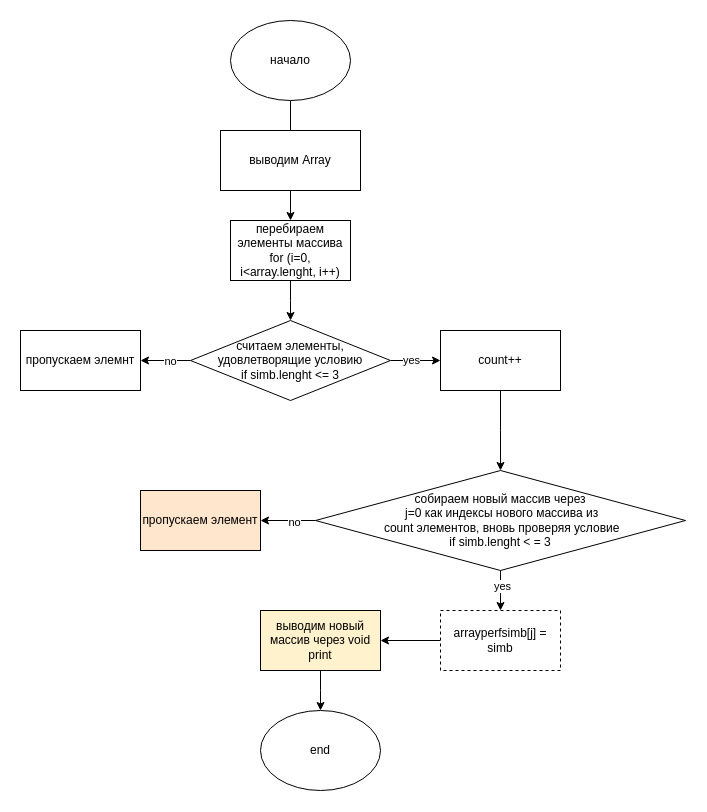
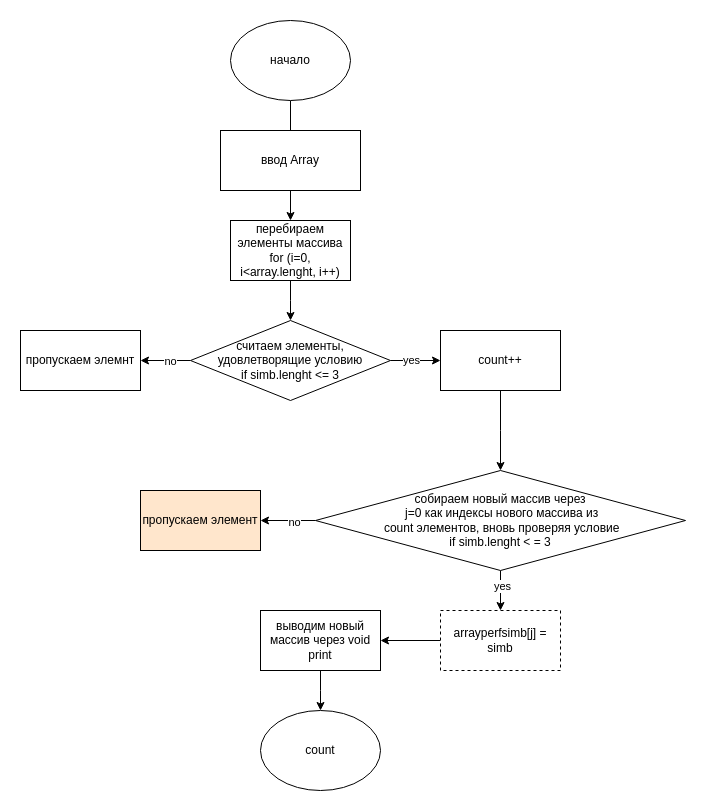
- <mxCell id="5" value="выводим Array" style="rounded=0;whiteSpace=wrap;html=1;" vertex="1" parent="1"><mxGeometry x="220" y="130" width="140" height="60" as="geometry" /></mxCell>
+ <mxCell id="5" value="ввод Array" style="rounded=0;whiteSpace=wrap;html=1;" vertex="1" parent="1"><mxGeometry x="220" y="130" width="140" height="60" as="geometry" /></mxCell>
- <mxCell id="26" value="выводим новый массив через void print" style="rounded=0;whiteSpace=wrap;html=1;fillColor=#fff2cc;" vertex="1" parent="1"><mxGeometry x="260" y="610" width="120" height="60" as="geometry" /></mxCell>
+ <mxCell id="26" value="выводим новый массив через void print" style="rounded=0;whiteSpace=wrap;html=1;" vertex="1" parent="1"><mxGeometry x="260" y="610" width="120" height="60" as="geometry" /></mxCell>
- <mxCell id="27" value="end" style="ellipse;whiteSpace=wrap;html=1;" vertex="1" parent="1"><mxGeometry x="260" y="710" width="120" height="80" as="geometry" /></mxCell>
+ <mxCell id="27" value="count" style="ellipse;whiteSpace=wrap;html=1;" vertex="1" parent="1"><mxGeometry x="260" y="710" width="120" height="80" as="geometry" /></mxCell>
